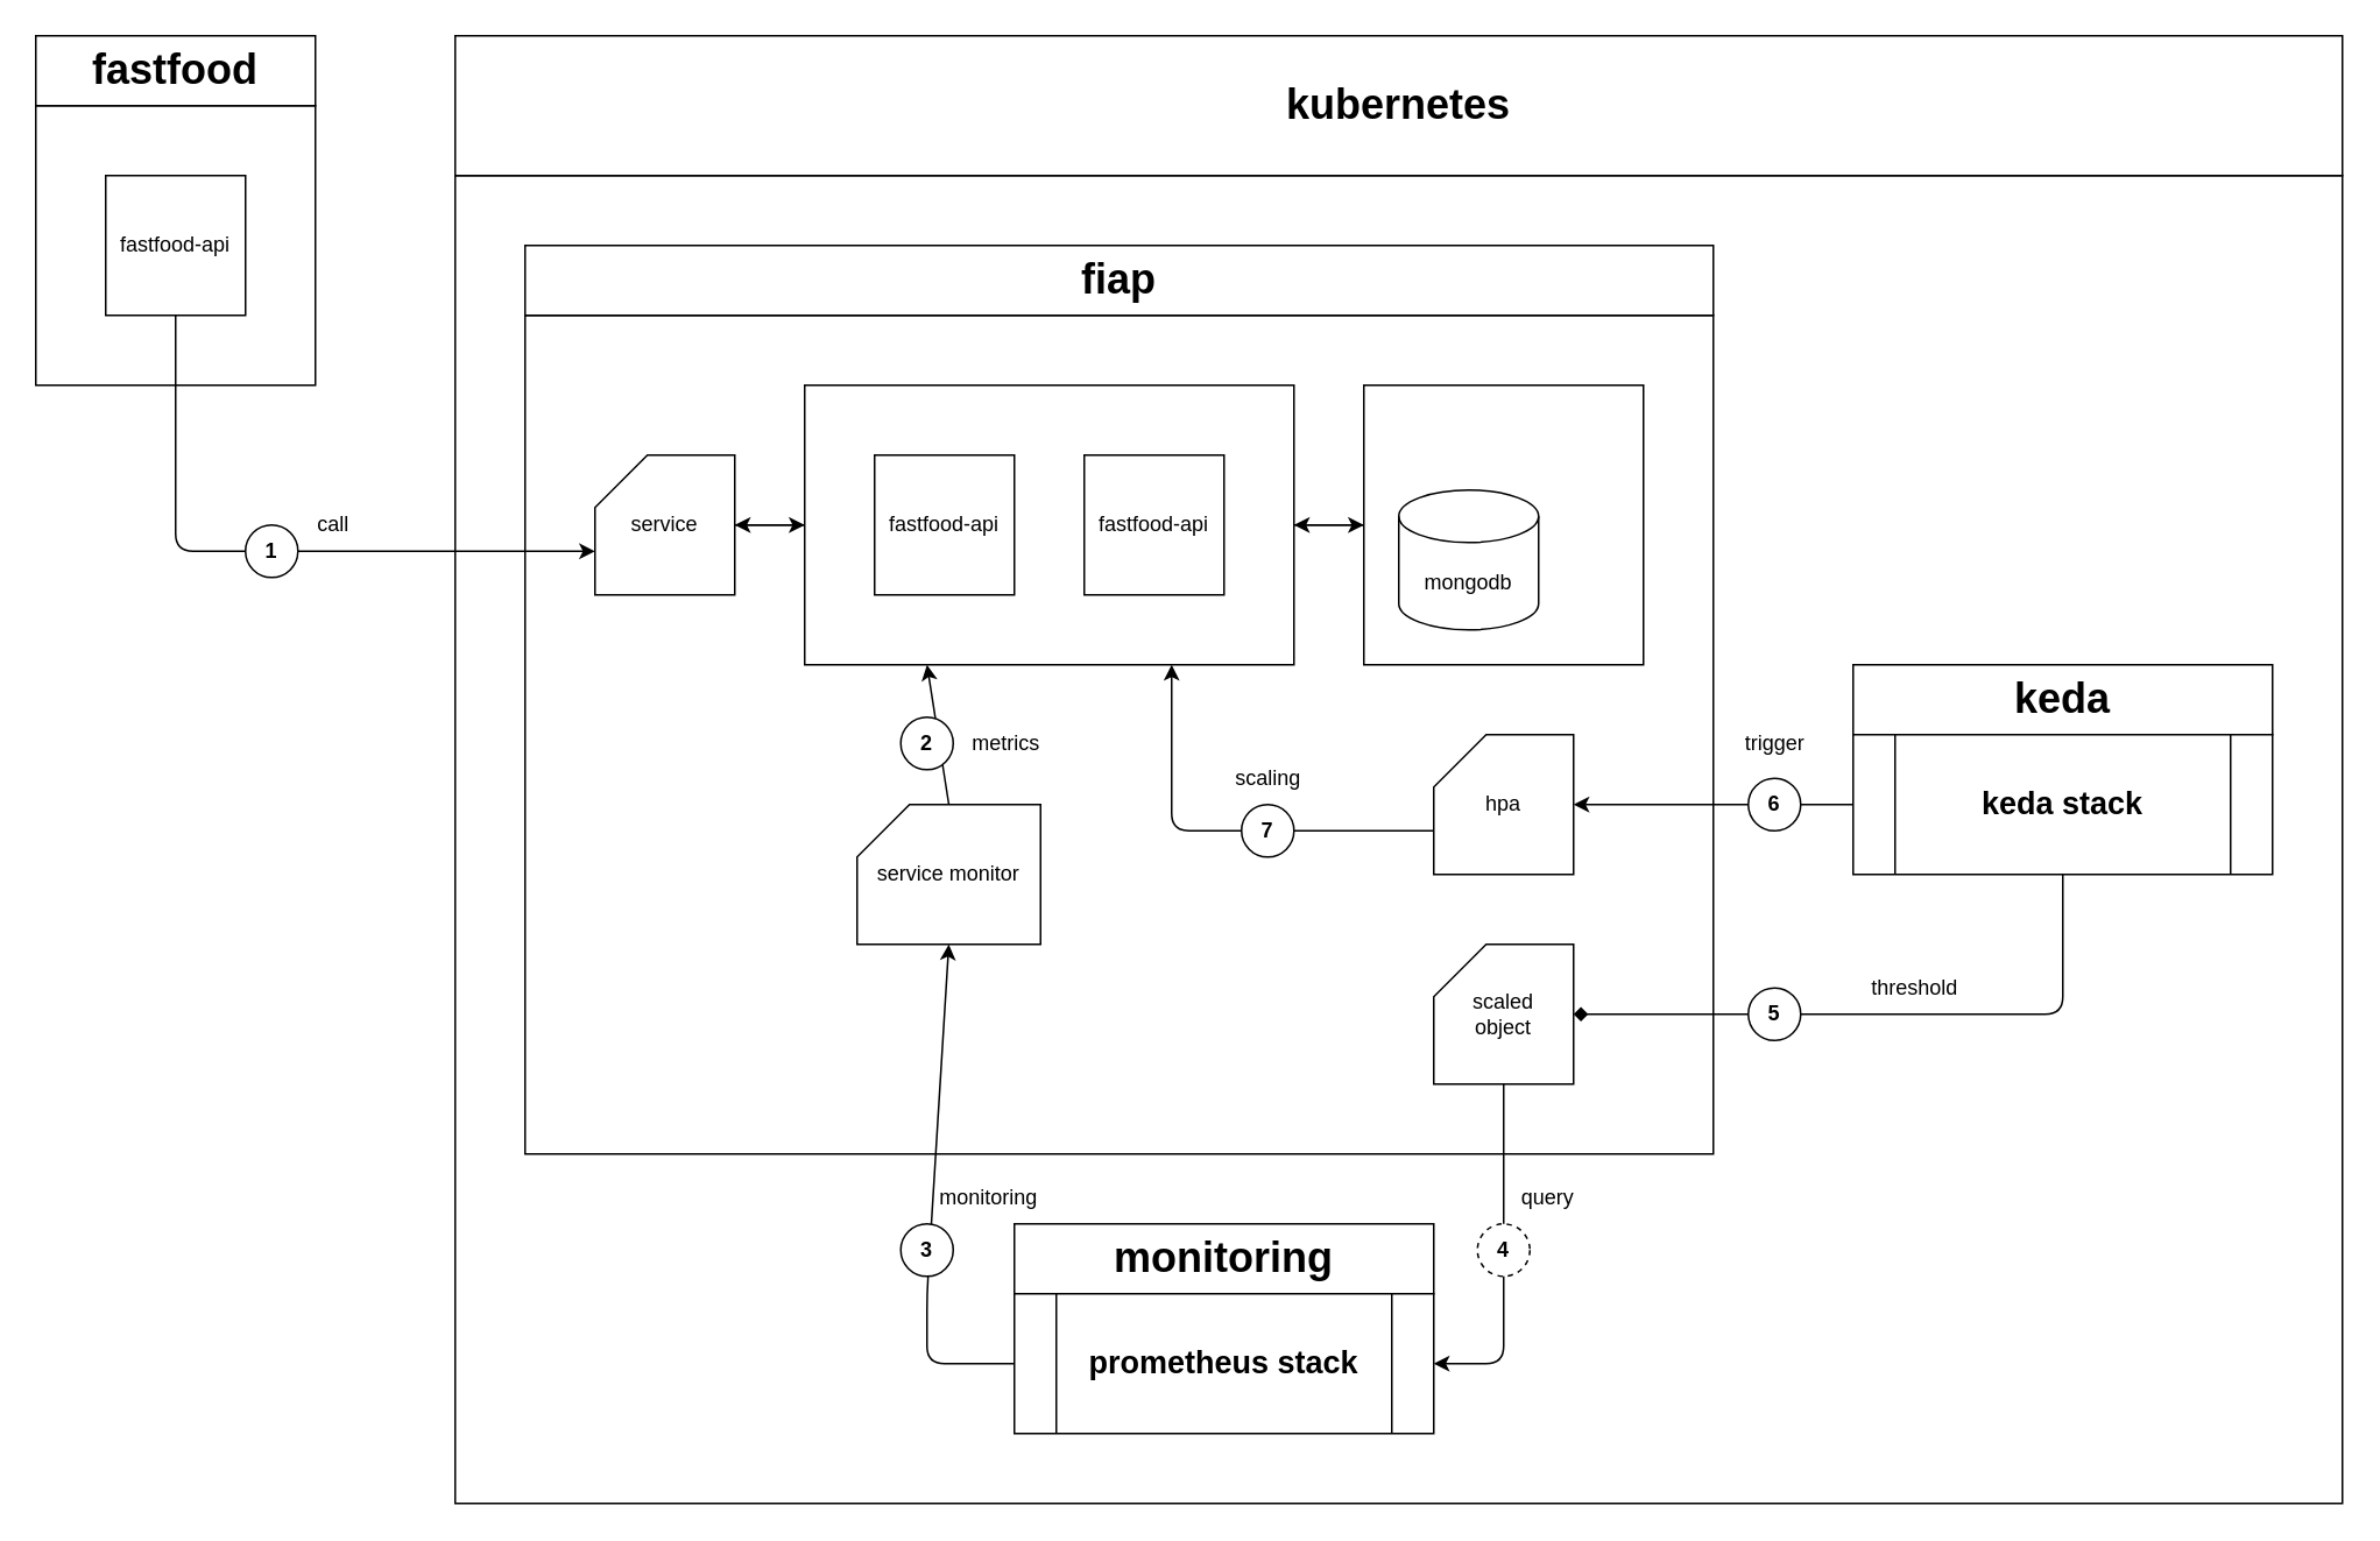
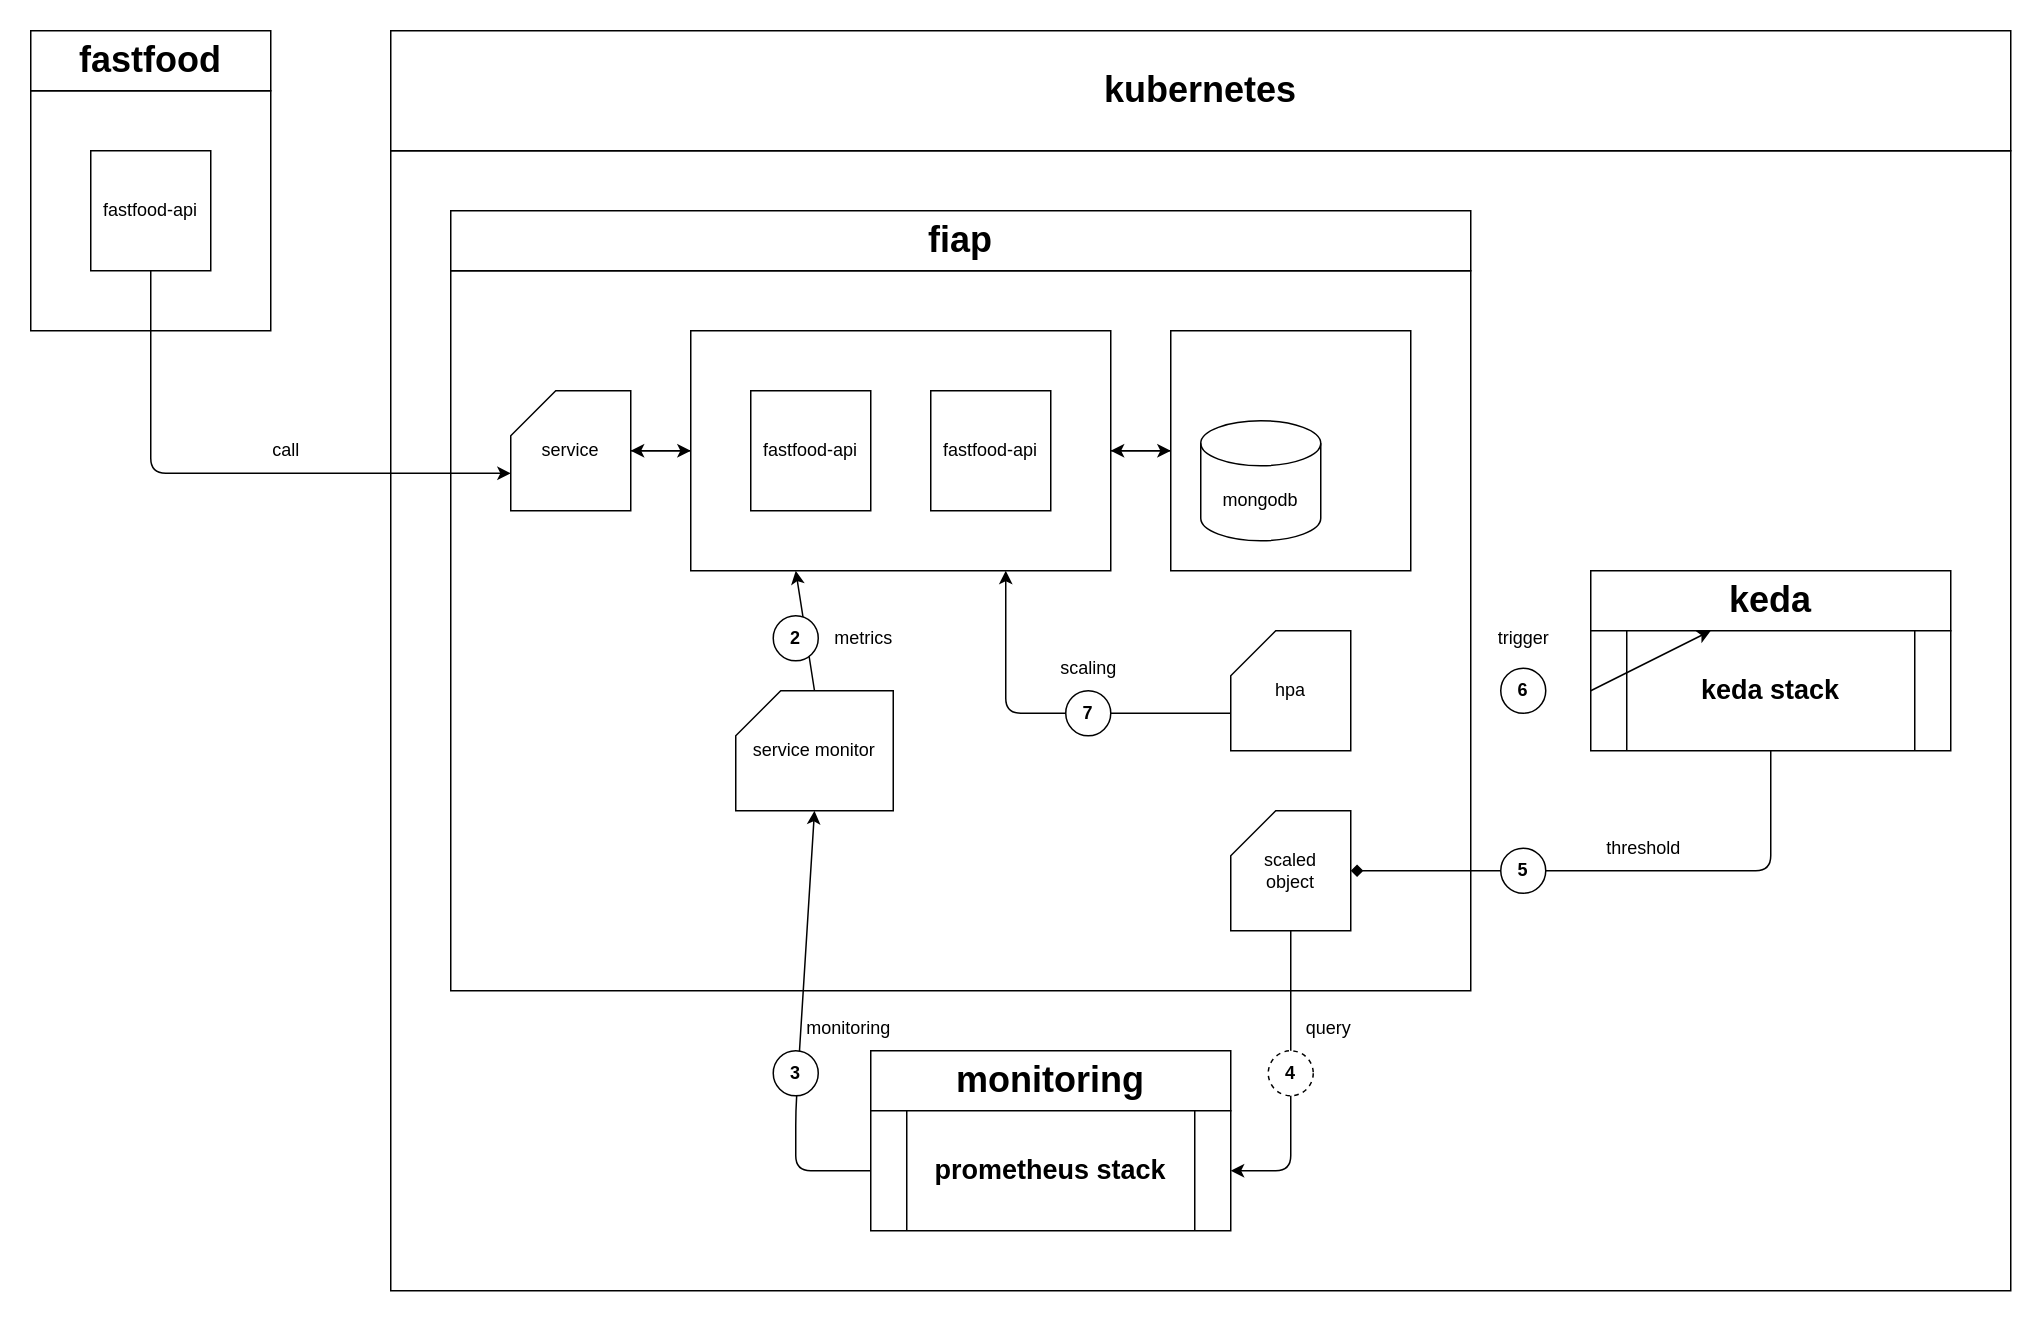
- <mxCell id="45" value="&lt;b&gt;1&lt;/b&gt;" style="ellipse;whiteSpace=wrap;html=1;" vertex="1" parent="1"><mxGeometry x="140" y="300" width="30" height="30" as="geometry" /></mxCell>
- <mxCell id="32" style="edgeStyle=none;html=1;exitX=0;exitY=0.5;exitDx=0;exitDy=0;entryX=1;entryY=0.5;entryDx=0;entryDy=0;entryPerimeter=0;" edge="1" parent="1" source="29" target="17"><mxGeometry relative="1" as="geometry" /></mxCell>
+ <mxCell id="32" style="edgeStyle=none;html=1;exitX=0;exitY=0.5;exitDx=0;exitDy=0;" edge="1" parent="1" source="29" target="20"><mxGeometry relative="1" as="geometry" /></mxCell>
